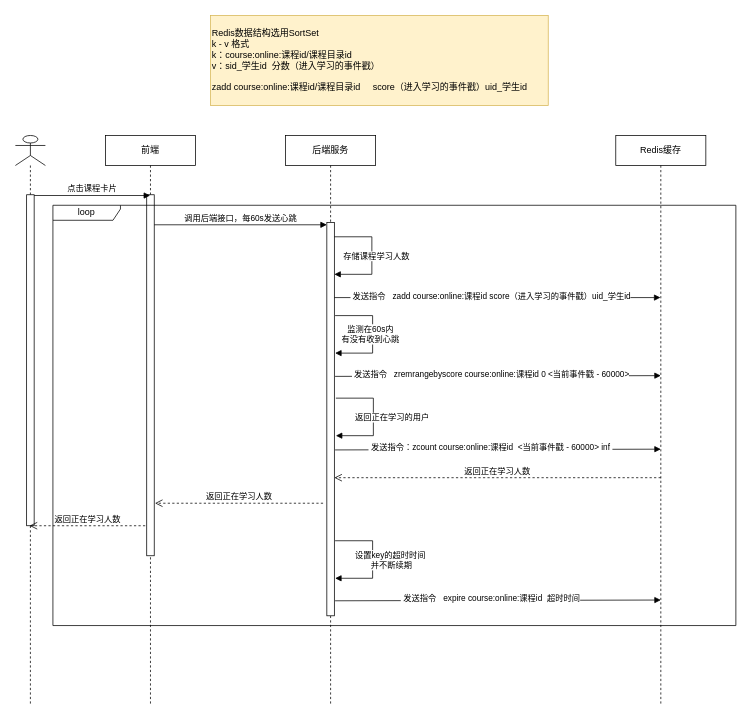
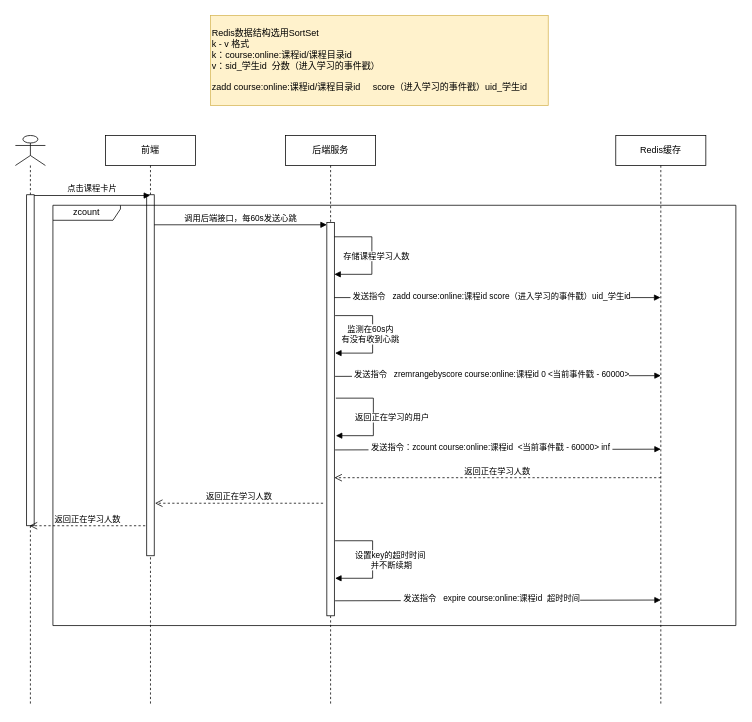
- <mxCell id="31" value="loop" style="shape=umlFrame;whiteSpace=wrap;html=1;pointerEvents=0;recursiveResize=0;container=1;collapsible=0;width=90;height=20;" vertex="1" parent="1"><mxGeometry x="70" y="273" width="910" height="560" as="geometry" /></mxCell>
+ <mxCell id="31" value="zcount" style="shape=umlFrame;whiteSpace=wrap;html=1;pointerEvents=0;recursiveResize=0;container=1;collapsible=0;width=90;height=20;" vertex="1" parent="1"><mxGeometry x="70" y="273" width="910" height="560" as="geometry" /></mxCell>
